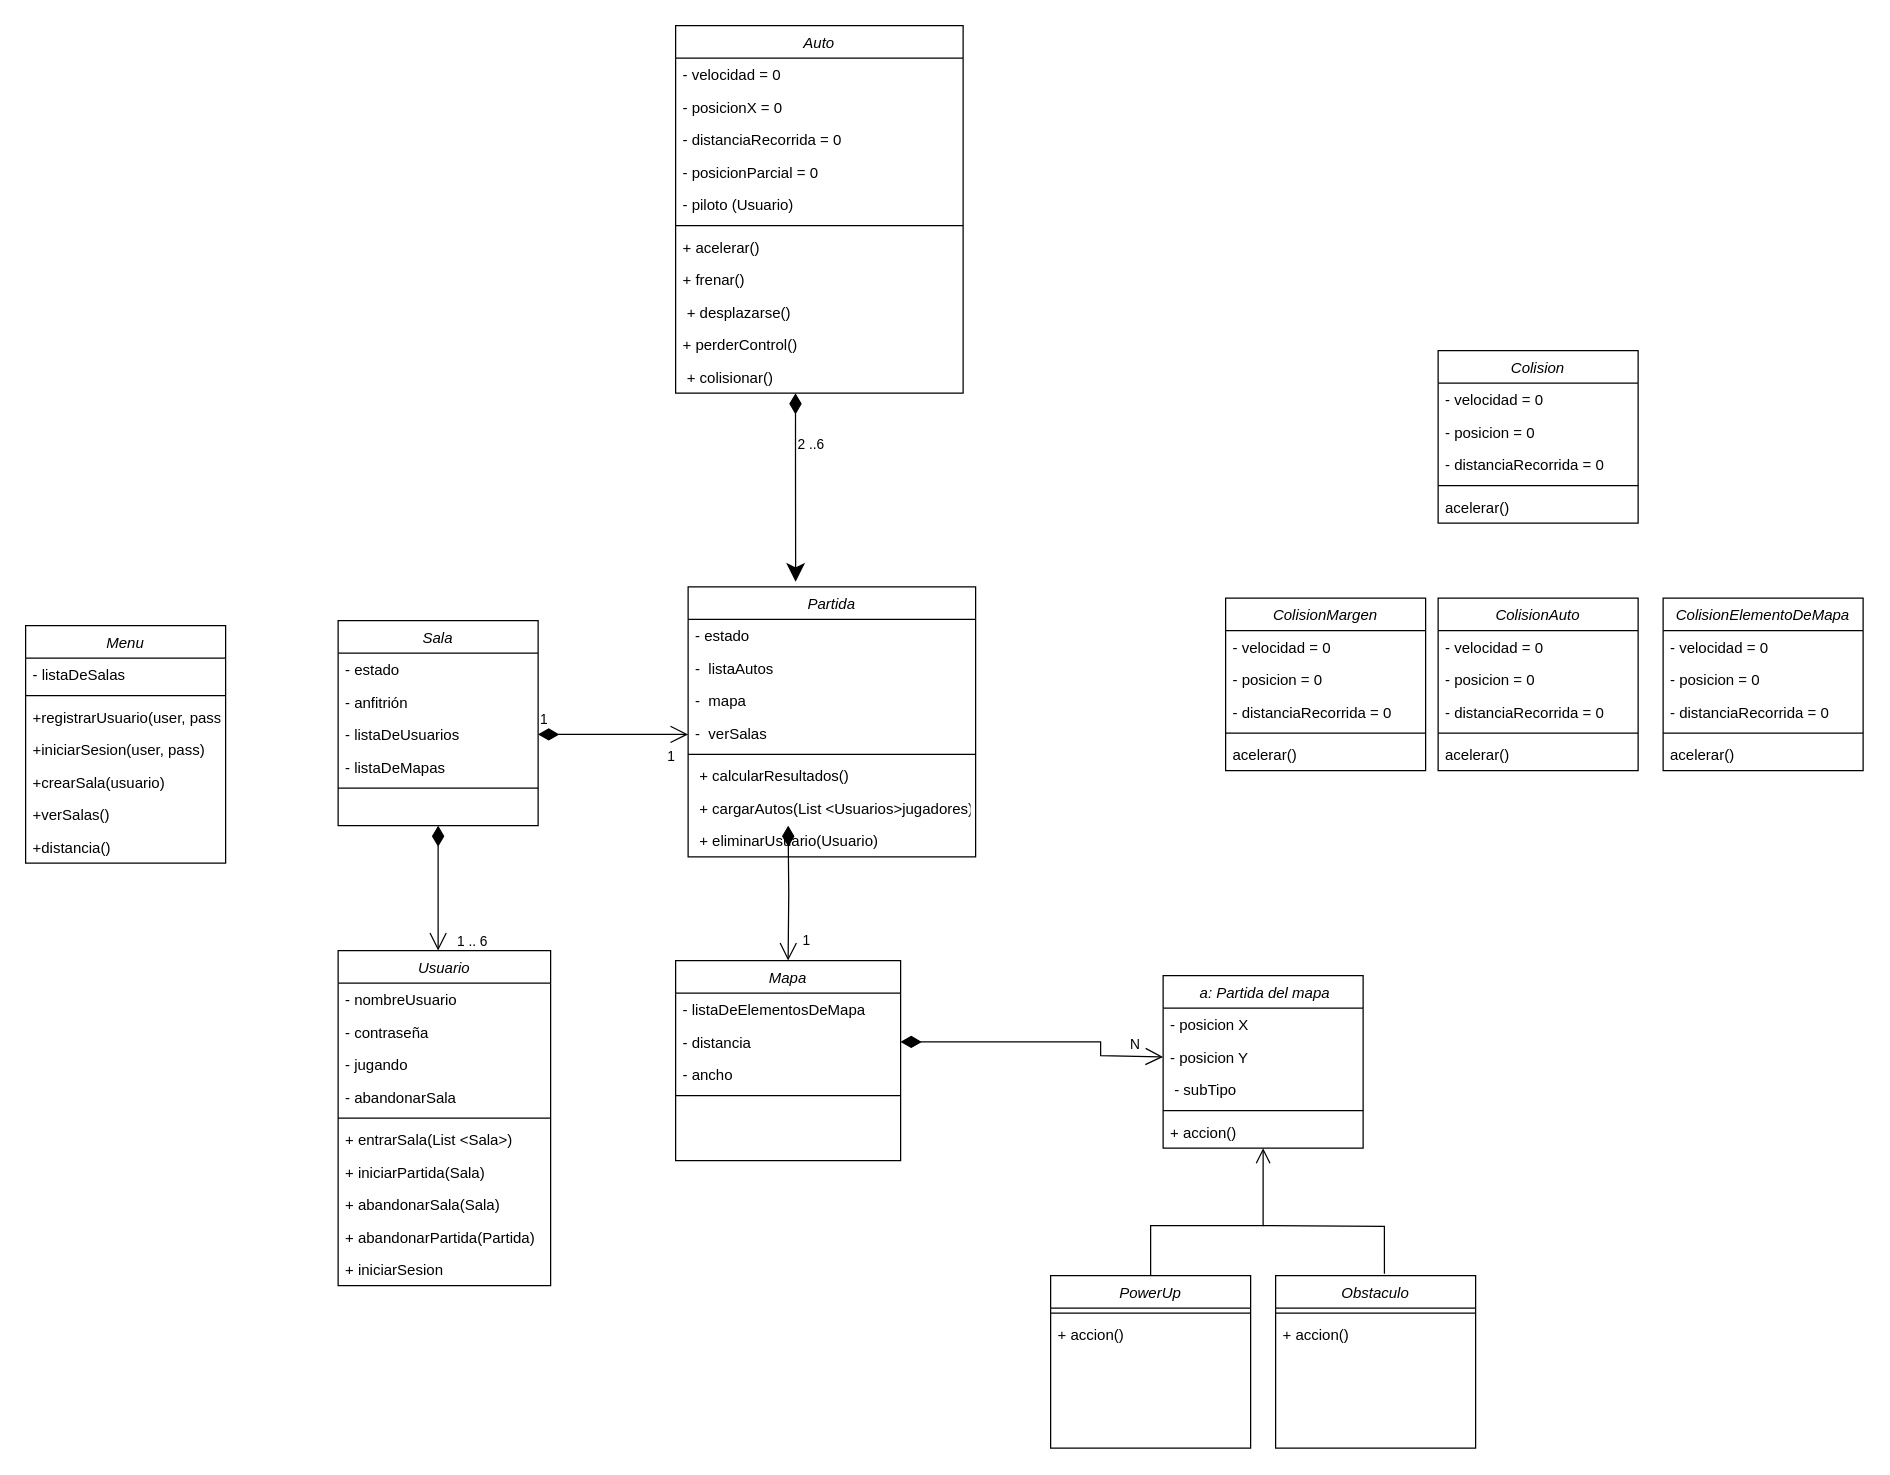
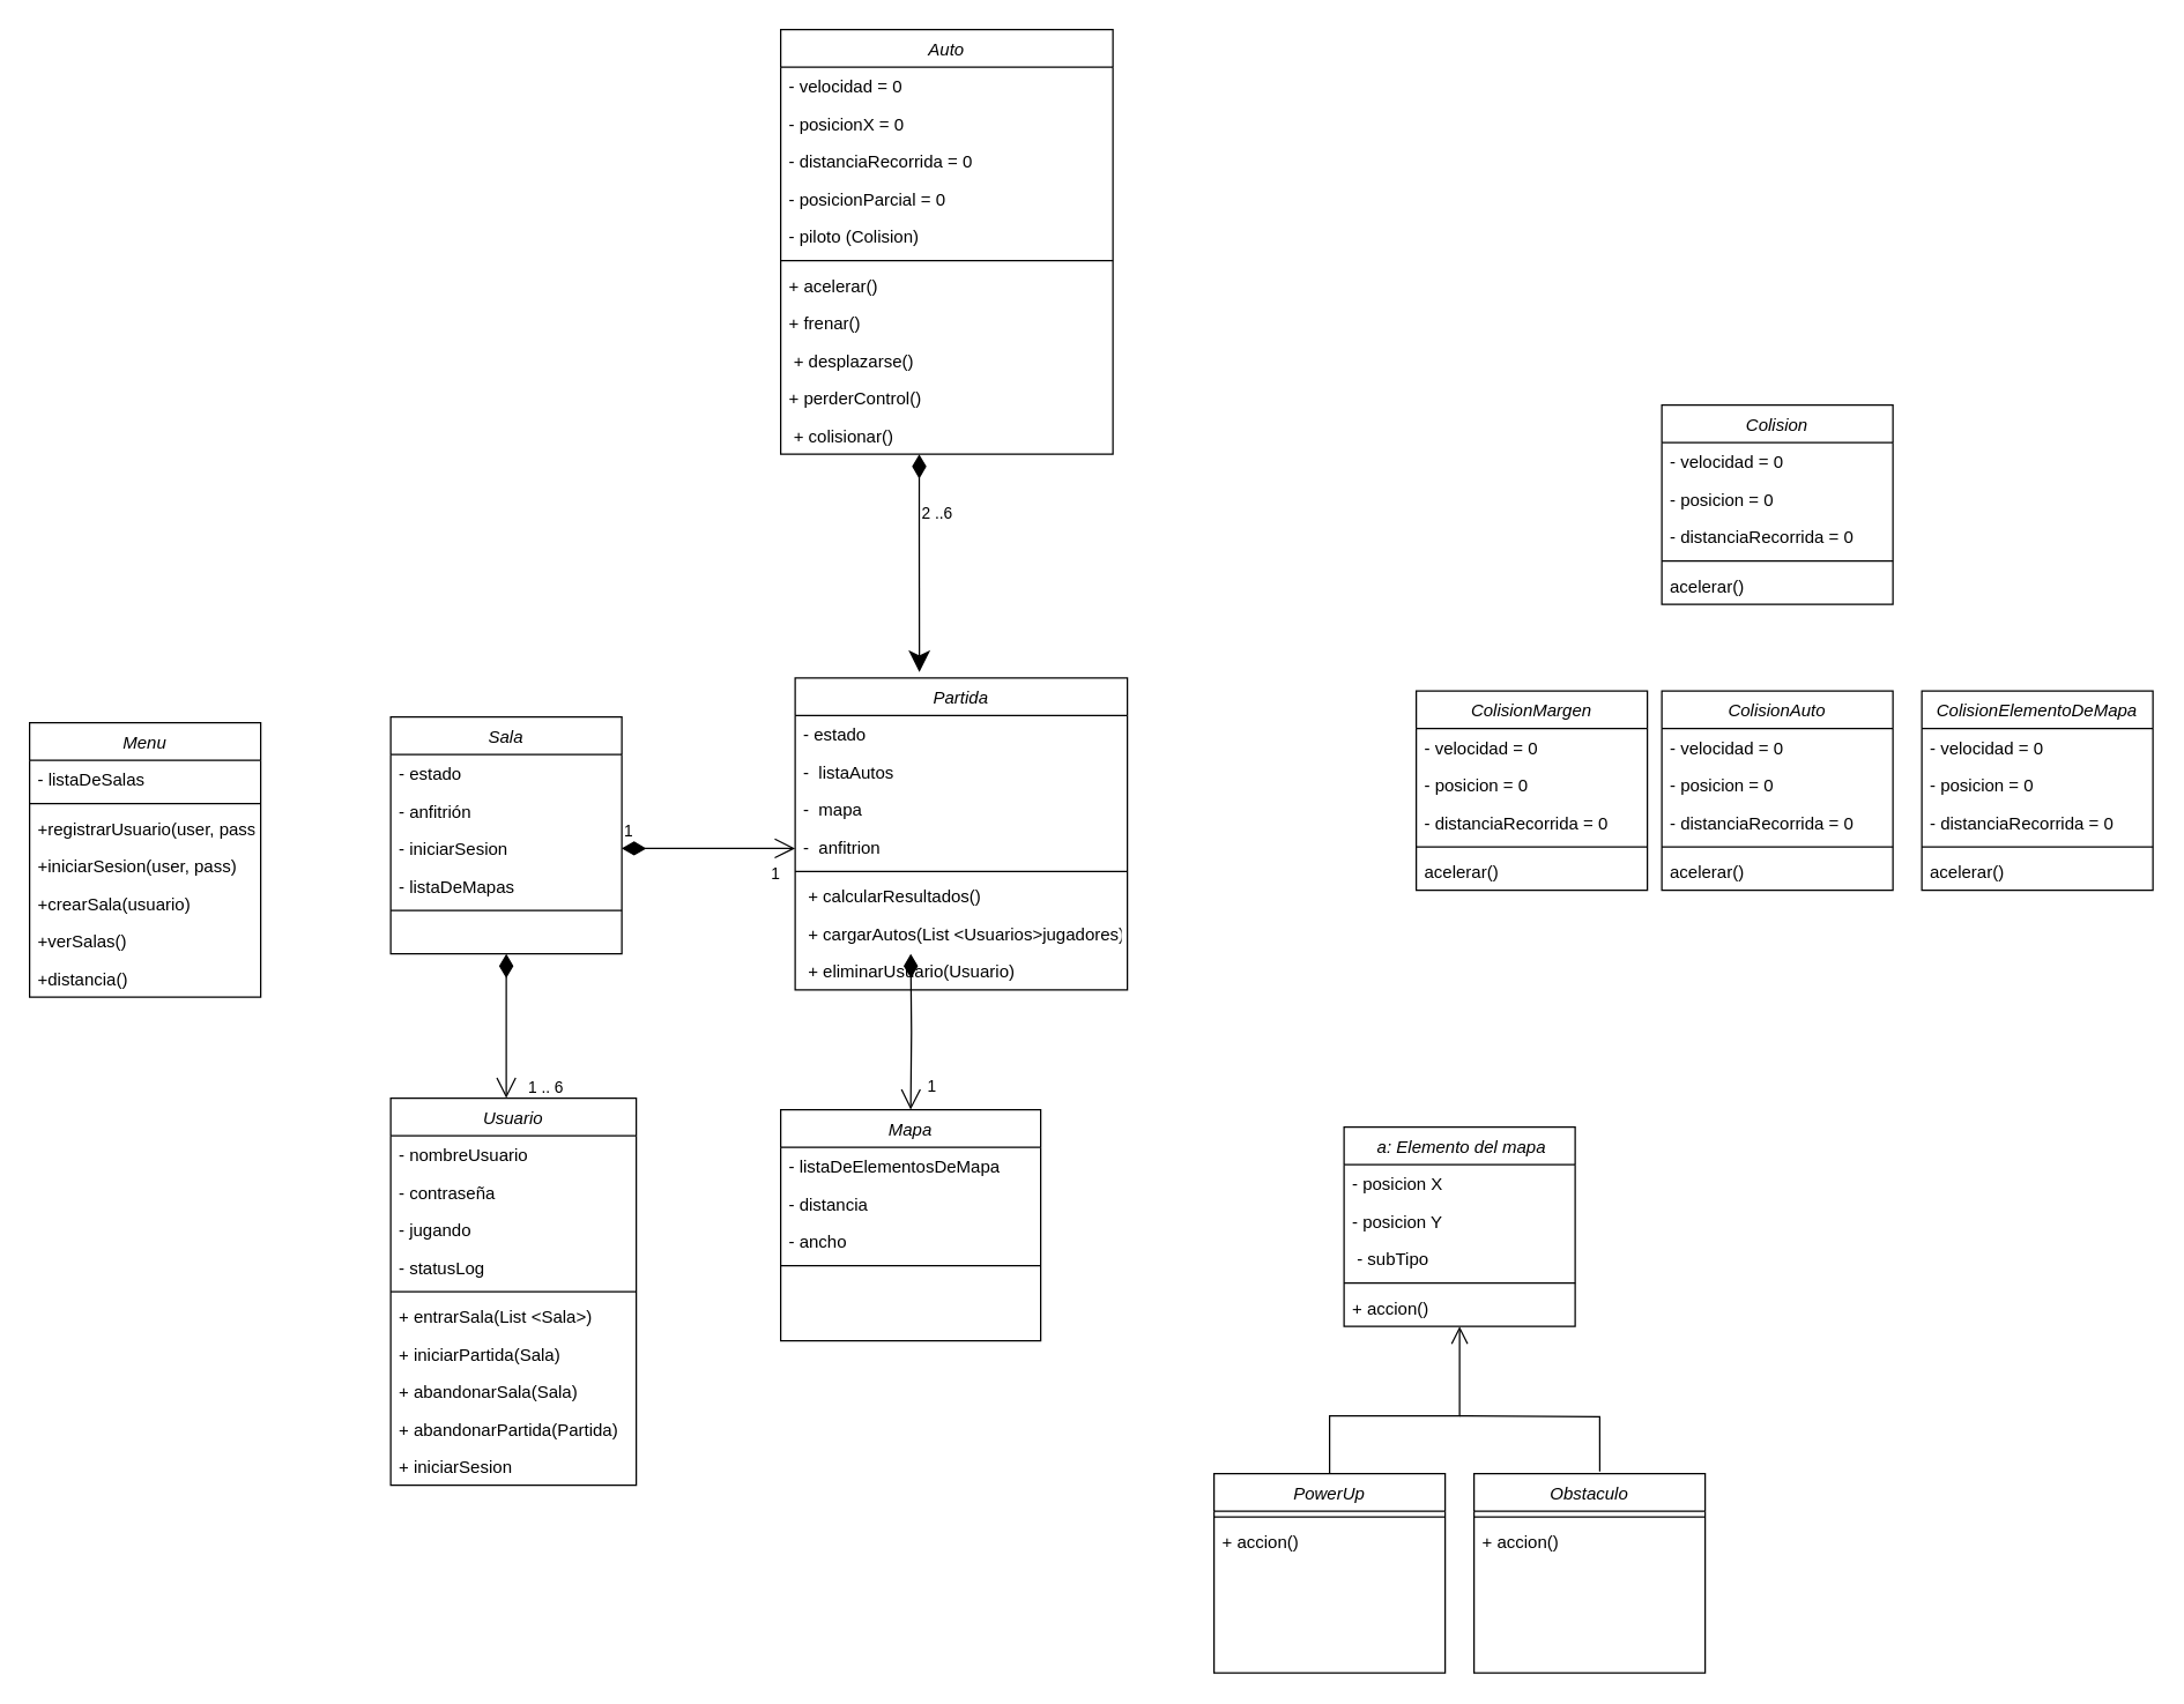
- <mxCell id="7" value="- piloto (Usuario)" style="text;align=left;verticalAlign=top;spacingLeft=4;spacingRight=4;overflow=hidden;rotatable=0;points=[[0,0.5],[1,0.5]];portConstraint=eastwest;rounded=0;shadow=0;html=0;" parent="2" vertex="1"><mxGeometry y="130" width="230" height="26" as="geometry" /></mxCell>
+ <mxCell id="7" value="- piloto (Colision)" style="text;align=left;verticalAlign=top;spacingLeft=4;spacingRight=4;overflow=hidden;rotatable=0;points=[[0,0.5],[1,0.5]];portConstraint=eastwest;rounded=0;shadow=0;html=0;" parent="2" vertex="1"><mxGeometry y="130" width="230" height="26" as="geometry" /></mxCell>
- <mxCell id="92" value="-  verSalas" style="text;align=left;verticalAlign=top;spacingLeft=4;spacingRight=4;overflow=hidden;rotatable=0;points=[[0,0.5],[1,0.5]];portConstraint=eastwest;rounded=0;shadow=0;html=0;" vertex="1" parent="88"><mxGeometry y="104" width="230" height="26" as="geometry" /></mxCell>
+ <mxCell id="92" value="-  anfitrion" style="text;align=left;verticalAlign=top;spacingLeft=4;spacingRight=4;overflow=hidden;rotatable=0;points=[[0,0.5],[1,0.5]];portConstraint=eastwest;rounded=0;shadow=0;html=0;" vertex="1" parent="88"><mxGeometry y="104" width="230" height="26" as="geometry" /></mxCell>
- <mxCell id="32" value="- listaDeUsuarios" style="text;align=left;verticalAlign=top;spacingLeft=4;spacingRight=4;overflow=hidden;rotatable=0;points=[[0,0.5],[1,0.5]];portConstraint=eastwest;rounded=0;shadow=0;html=0;" parent="29" vertex="1"><mxGeometry y="78" width="160" height="26" as="geometry" /></mxCell>
+ <mxCell id="32" value="- iniciarSesion" style="text;align=left;verticalAlign=top;spacingLeft=4;spacingRight=4;overflow=hidden;rotatable=0;points=[[0,0.5],[1,0.5]];portConstraint=eastwest;rounded=0;shadow=0;html=0;" parent="29" vertex="1"><mxGeometry y="78" width="160" height="26" as="geometry" /></mxCell>
- <mxCell id="20" value=" a: Partida del mapa" style="swimlane;fontStyle=2;align=center;verticalAlign=top;childLayout=stackLayout;horizontal=1;startSize=26;horizontalStack=0;resizeParent=1;resizeLast=0;collapsible=1;marginBottom=0;rounded=0;shadow=0;strokeWidth=1;" parent="1" vertex="1"><mxGeometry x="930" y="780" width="160" height="138" as="geometry"><mxRectangle x="230" y="140" width="160" height="26" as="alternateBounds" /></mxGeometry></mxCell>
+ <mxCell id="20" value=" a: Elemento del mapa" style="swimlane;fontStyle=2;align=center;verticalAlign=top;childLayout=stackLayout;horizontal=1;startSize=26;horizontalStack=0;resizeParent=1;resizeLast=0;collapsible=1;marginBottom=0;rounded=0;shadow=0;strokeWidth=1;" parent="1" vertex="1"><mxGeometry x="930" y="780" width="160" height="138" as="geometry"><mxRectangle x="230" y="140" width="160" height="26" as="alternateBounds" /></mxGeometry></mxCell>
- <mxCell id="74" value="N" style="endArrow=open;html=1;endSize=12;startArrow=diamondThin;startSize=14;startFill=1;edgeStyle=orthogonalEdgeStyle;align=left;verticalAlign=bottom;rounded=0;entryX=0;entryY=0.5;entryDx=0;entryDy=0;exitX=1;exitY=0.5;exitDx=0;exitDy=0;" parent="1" source="17" target="22" edge="1"><mxGeometry x="0.629" y="-13" relative="1" as="geometry"><mxPoint x="1010" y="768" as="sourcePoint" /><mxPoint x="1010" y="876" as="targetPoint" /><Array as="points"><mxPoint x="880" y="833" /><mxPoint x="880" y="844" /></Array><mxPoint x="13" y="-13" as="offset" /></mxGeometry></mxCell>
- <mxCell id="81" value="- abandonarSala" style="text;align=left;verticalAlign=top;spacingLeft=4;spacingRight=4;overflow=hidden;rotatable=0;points=[[0,0.5],[1,0.5]];portConstraint=eastwest;rounded=0;shadow=0;html=0;" vertex="1" parent="77"><mxGeometry y="104" width="170" height="26" as="geometry" /></mxCell>
+ <mxCell id="81" value="- statusLog" style="text;align=left;verticalAlign=top;spacingLeft=4;spacingRight=4;overflow=hidden;rotatable=0;points=[[0,0.5],[1,0.5]];portConstraint=eastwest;rounded=0;shadow=0;html=0;" vertex="1" parent="77"><mxGeometry y="104" width="170" height="26" as="geometry" /></mxCell>
